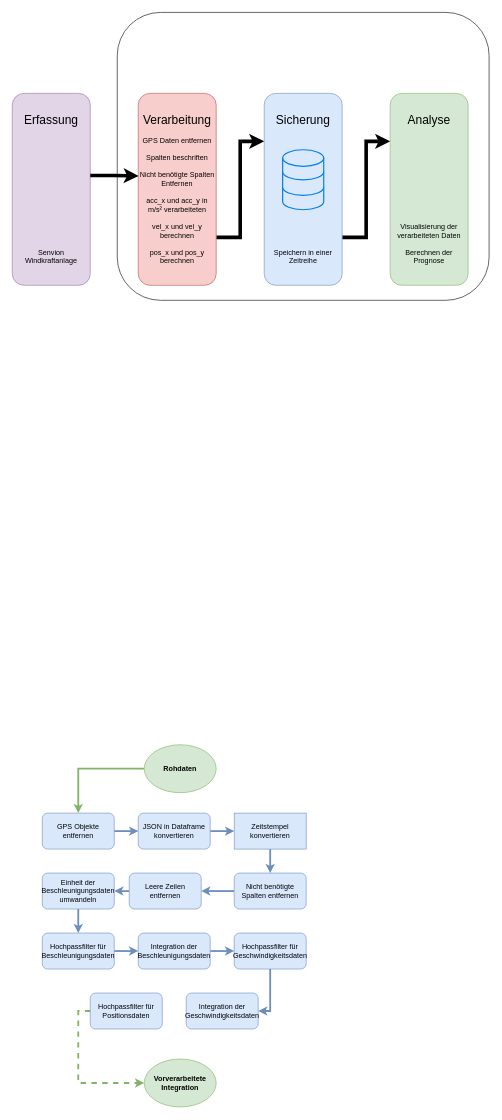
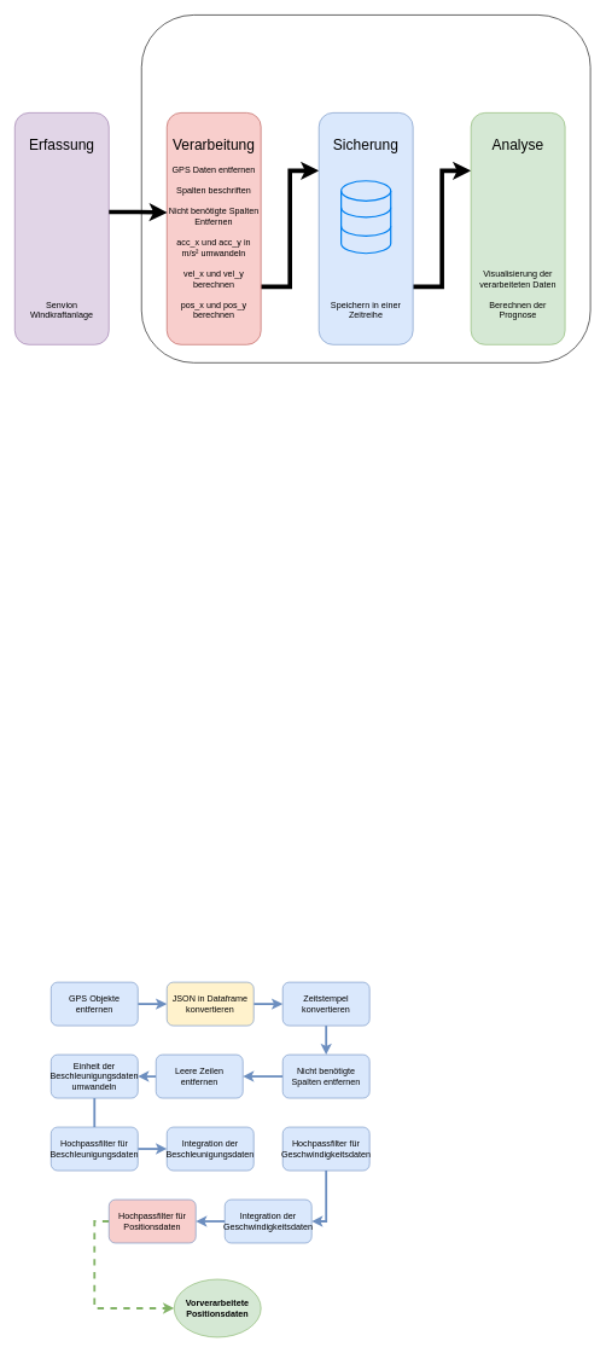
- <mxCell id="4" value="&lt;font color=&quot;#000000&quot;&gt;&lt;span style=&quot;font-size: 20px&quot;&gt;Verarbeitung&lt;/span&gt;&lt;br&gt;&lt;br&gt;GPS Daten entfernen&lt;br&gt;&lt;br&gt;Spalten beschriften&lt;br&gt;&lt;br&gt;Nicht benötigte Spalten Entfernen&lt;br&gt;&lt;br&gt;acc_x und acc_y in m/s² verarbeiteten&lt;br&gt;&lt;br&gt;vel_x und vel_y berechnen&lt;br&gt;&lt;br&gt;pos_x und pos_y berechnen&lt;/font&gt;" style="rounded=1;whiteSpace=wrap;html=1;strokeColor=#b85450;fillColor=#f8cecc;" parent="1" vertex="1"><mxGeometry x="230" y="155" width="130" height="320" as="geometry" /></mxCell>
+ <mxCell id="4" value="&lt;font color=&quot;#000000&quot;&gt;&lt;span style=&quot;font-size: 20px&quot;&gt;Verarbeitung&lt;/span&gt;&lt;br&gt;&lt;br&gt;GPS Daten entfernen&lt;br&gt;&lt;br&gt;Spalten beschriften&lt;br&gt;&lt;br&gt;Nicht benötigte Spalten Entfernen&lt;br&gt;&lt;br&gt;acc_x und acc_y in m/s² umwandeln&lt;br&gt;&lt;br&gt;vel_x und vel_y berechnen&lt;br&gt;&lt;br&gt;pos_x und pos_y berechnen&lt;/font&gt;" style="rounded=1;whiteSpace=wrap;html=1;strokeColor=#b85450;fillColor=#f8cecc;" parent="1" vertex="1"><mxGeometry x="230" y="155" width="130" height="320" as="geometry" /></mxCell>
- <mxCell id="35" style="edgeStyle=orthogonalEdgeStyle;rounded=0;orthogonalLoop=1;jettySize=auto;html=1;strokeWidth=3;fillColor=#d5e8d4;strokeColor=#82b366;" edge="1" parent="1" source="36" target="15"><mxGeometry relative="1" as="geometry" /></mxCell>
- <mxCell id="36" value="&lt;b&gt;Rohdaten&lt;/b&gt;" style="ellipse;whiteSpace=wrap;html=1;fillColor=#d5e8d4;strokeColor=#82b366;" vertex="1" parent="1"><mxGeometry x="240" y="1241" width="120" height="80" as="geometry" /></mxCell>
- <mxCell id="33" value="JSON in Dataframe konvertieren" style="rounded=1;whiteSpace=wrap;html=1;fillColor=#dae8fc;strokeColor=#6c8ebf;" vertex="1" parent="1"><mxGeometry x="230" y="1355" width="120" height="60" as="geometry" /></mxCell>
+ <mxCell id="33" value="JSON in Dataframe konvertieren" style="rounded=1;whiteSpace=wrap;html=1;fillColor=#fff2cc;strokeColor=#6c8ebf;" vertex="1" parent="1"><mxGeometry x="230" y="1355" width="120" height="60" as="geometry" /></mxCell>
- <mxCell id="17" value="Zeitstempel konvertieren" style="whiteSpace=wrap;html=1;fillColor=#dae8fc;strokeColor=#6c8ebf;rounded=0;" vertex="1" parent="1"><mxGeometry x="390" y="1355" width="120" height="60" as="geometry" /></mxCell>
+ <mxCell id="17" value="Zeitstempel konvertieren" style="rounded=1;whiteSpace=wrap;html=1;fillColor=#dae8fc;strokeColor=#6c8ebf;" vertex="1" parent="1"><mxGeometry x="390" y="1355" width="120" height="60" as="geometry" /></mxCell>
- <mxCell id="20" style="edgeStyle=orthogonalEdgeStyle;rounded=0;orthogonalLoop=1;jettySize=auto;html=1;strokeWidth=3;fillColor=#dae8fc;strokeColor=#6c8ebf;" edge="1" parent="1" source="21" target="23"><mxGeometry relative="1" as="geometry" /></mxCell>
+ <mxCell id="20" style="edgeStyle=orthogonalEdgeStyle;rounded=0;orthogonalLoop=1;jettySize=auto;html=1;strokeWidth=3;fillColor=#dae8fc;strokeColor=#6c8ebf;endArrow=none;" edge="1" parent="1" source="21" target="23"><mxGeometry relative="1" as="geometry" /></mxCell>
- <mxCell id="28" style="edgeStyle=orthogonalEdgeStyle;rounded=0;orthogonalLoop=1;jettySize=auto;html=1;entryX=0;entryY=0.5;entryDx=0;entryDy=0;strokeWidth=3;fillColor=#dae8fc;strokeColor=#6c8ebf;" edge="1" parent="1" source="29" target="25"><mxGeometry relative="1" as="geometry" /></mxCell>
- <mxCell id="27" value="Hochpassfilter für Positionsdaten" style="rounded=1;whiteSpace=wrap;html=1;fillColor=#dae8fc;strokeColor=#6c8ebf;" vertex="1" parent="1"><mxGeometry x="150" y="1655" width="120" height="60" as="geometry" /></mxCell>
+ <mxCell id="27" value="Hochpassfilter für Positionsdaten" style="rounded=1;whiteSpace=wrap;html=1;fillColor=#f8cecc;strokeColor=#6c8ebf;" vertex="1" parent="1"><mxGeometry x="150" y="1655" width="120" height="60" as="geometry" /></mxCell>
+ <mxCell id="30" style="edgeStyle=orthogonalEdgeStyle;rounded=0;orthogonalLoop=1;jettySize=auto;html=1;entryX=1;entryY=0.5;entryDx=0;entryDy=0;strokeWidth=3;fillColor=#dae8fc;strokeColor=#6c8ebf;" edge="1" parent="1" source="31" target="27"><mxGeometry relative="1" as="geometry" /></mxCell>
- <mxCell id="34" value="&lt;b&gt;Vorverarbeitete Integration&lt;/b&gt;" style="ellipse;whiteSpace=wrap;html=1;fillColor=#d5e8d4;strokeColor=#82b366;" vertex="1" parent="1"><mxGeometry x="240" y="1765" width="120" height="80" as="geometry" /></mxCell>
+ <mxCell id="34" value="&lt;b&gt;Vorverarbeitete Positionsdaten&lt;/b&gt;" style="ellipse;whiteSpace=wrap;html=1;fillColor=#d5e8d4;strokeColor=#82b366;" vertex="1" parent="1"><mxGeometry x="240" y="1765" width="120" height="80" as="geometry" /></mxCell>
